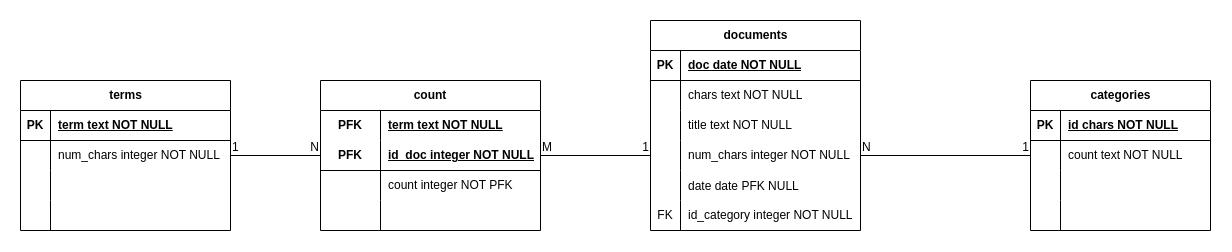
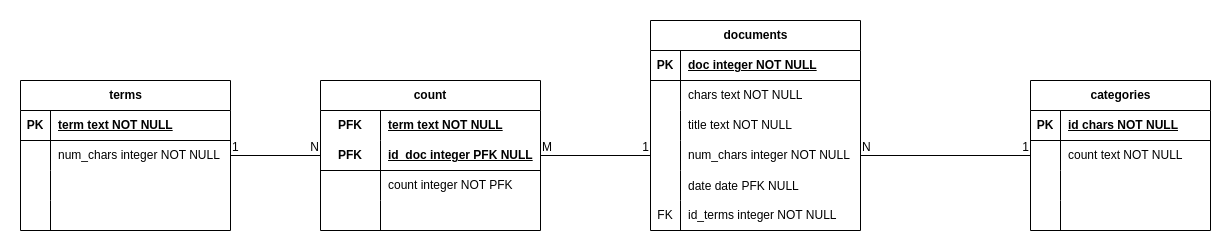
- <mxCell id="5" value="doc date NOT NULL" style="shape=partialRectangle;connectable=0;fillColor=none;top=0;left=0;bottom=0;right=0;align=left;spacingLeft=6;fontStyle=5;overflow=hidden;whiteSpace=wrap;html=1;" parent="3" vertex="1"><mxGeometry x="30" width="180" height="30" as="geometry"><mxRectangle width="180" height="30" as="alternateBounds" /></mxGeometry></mxCell>
+ <mxCell id="5" value="doc integer NOT NULL" style="shape=partialRectangle;connectable=0;fillColor=none;top=0;left=0;bottom=0;right=0;align=left;spacingLeft=6;fontStyle=5;overflow=hidden;whiteSpace=wrap;html=1;" parent="3" vertex="1"><mxGeometry x="30" width="180" height="30" as="geometry"><mxRectangle width="180" height="30" as="alternateBounds" /></mxGeometry></mxCell>
- <mxCell id="56" value="id_doc integer NOT NULL" style="shape=partialRectangle;connectable=0;fillColor=none;top=0;left=0;bottom=0;right=0;align=left;spacingLeft=6;fontStyle=5;overflow=hidden;html=1;whiteSpace=wrap;" parent="54" vertex="1"><mxGeometry x="60" width="160" height="30" as="geometry"><mxRectangle width="160" height="30" as="alternateBounds" /></mxGeometry></mxCell>
+ <mxCell id="56" value="id_doc integer PFK NULL" style="shape=partialRectangle;connectable=0;fillColor=none;top=0;left=0;bottom=0;right=0;align=left;spacingLeft=6;fontStyle=5;overflow=hidden;html=1;whiteSpace=wrap;" parent="54" vertex="1"><mxGeometry x="60" width="160" height="30" as="geometry"><mxRectangle width="160" height="30" as="alternateBounds" /></mxGeometry></mxCell>
- <mxCell id="20" value="id_category integer NOT NULL" style="shape=partialRectangle;connectable=0;fillColor=none;top=0;left=0;bottom=0;right=0;align=left;spacingLeft=6;fontStyle=0;overflow=hidden;whiteSpace=wrap;html=1;" parent="18" vertex="1"><mxGeometry x="30" width="180" height="30" as="geometry"><mxRectangle width="180" height="30" as="alternateBounds" /></mxGeometry></mxCell>
+ <mxCell id="20" value="id_terms integer NOT NULL" style="shape=partialRectangle;connectable=0;fillColor=none;top=0;left=0;bottom=0;right=0;align=left;spacingLeft=6;fontStyle=0;overflow=hidden;whiteSpace=wrap;html=1;" parent="18" vertex="1"><mxGeometry x="30" width="180" height="30" as="geometry"><mxRectangle width="180" height="30" as="alternateBounds" /></mxGeometry></mxCell>
